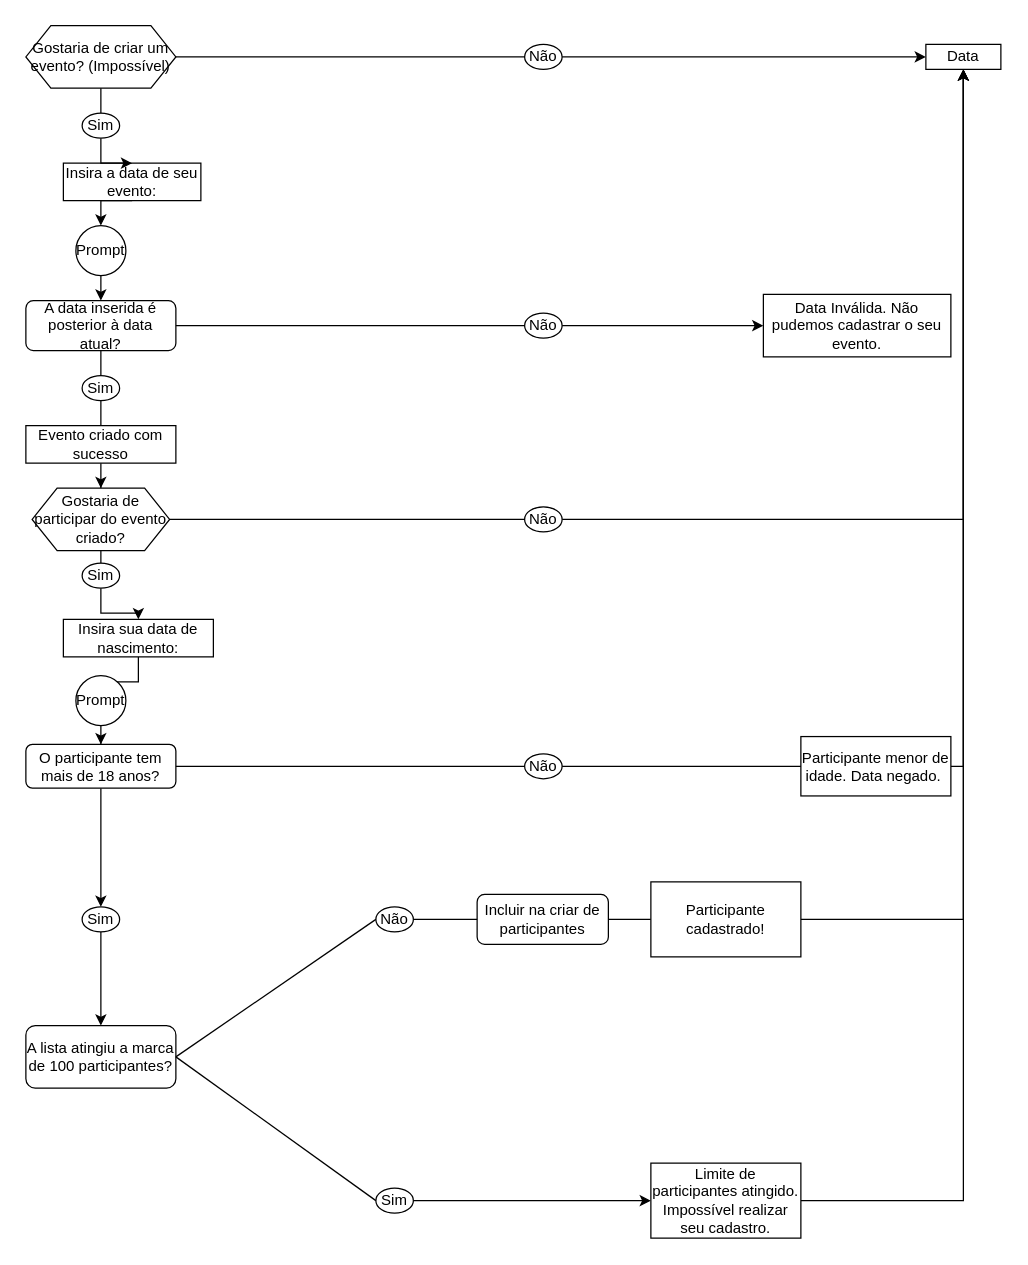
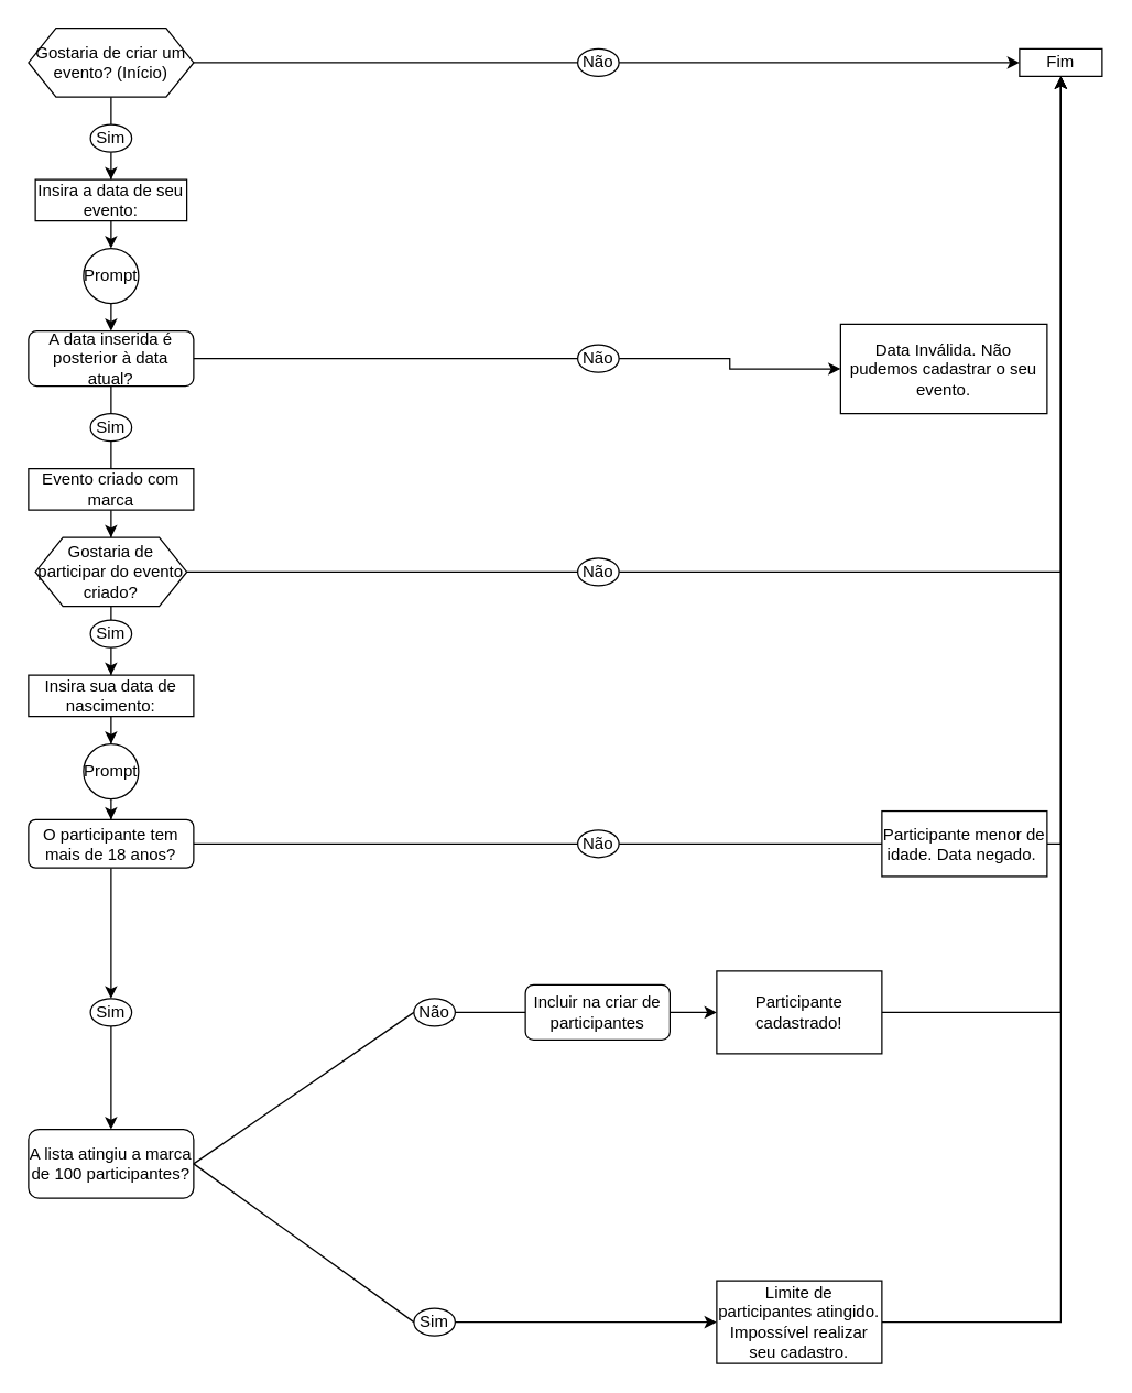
- <mxCell id="2" value="Gostaria de criar um evento? (Impossível)" style="shape=hexagon;perimeter=hexagonPerimeter2;whiteSpace=wrap;html=1;fixedSize=1;" vertex="1" parent="1"><mxGeometry width="120" height="50" as="geometry" x="20" y="20" /></mxCell>
+ <mxCell id="2" value="Gostaria de criar um evento? (Início)" style="shape=hexagon;perimeter=hexagonPerimeter2;whiteSpace=wrap;html=1;fixedSize=1;" vertex="1" parent="1"><mxGeometry width="120" height="50" as="geometry" x="20" y="20" /></mxCell>
- <mxCell id="4" value="Data" style="rounded=0;whiteSpace=wrap;html=1;" vertex="1" parent="1"><mxGeometry x="740" y="35" width="60" height="20" as="geometry" /></mxCell>
+ <mxCell id="4" value="Fim" style="rounded=0;whiteSpace=wrap;html=1;" vertex="1" parent="1"><mxGeometry x="740" y="35" width="60" height="20" as="geometry" /></mxCell>
- <mxCell id="6" value="Insira a data de seu evento:" style="rounded=0;whiteSpace=wrap;html=1;" vertex="1" parent="1"><mxGeometry x="50" y="130" width="110" height="30" as="geometry" /></mxCell>
+ <mxCell id="6" value="Insira a data de seu evento:" style="rounded=0;whiteSpace=wrap;html=1;" vertex="1" parent="1"><mxGeometry x="25" y="130" width="110" height="30" as="geometry" /></mxCell>
- <mxCell id="16" value="Data Inválida. Não pudemos cadastrar o seu evento." style="rounded=0;whiteSpace=wrap;html=1;" vertex="1" parent="1"><mxGeometry x="610" y="235" width="150" height="50" as="geometry" /></mxCell>
+ <mxCell id="16" value="Data Inválida. Não pudemos cadastrar o seu evento." style="rounded=0;whiteSpace=wrap;html=1;" vertex="1" parent="1"><mxGeometry x="610" y="235" width="150" height="65" as="geometry" /></mxCell>
- <mxCell id="38" value="Evento criado com sucesso" style="rounded=0;whiteSpace=wrap;html=1;" vertex="1" parent="1"><mxGeometry y="340" width="120" height="30" as="geometry" x="20" /></mxCell>
+ <mxCell id="38" value="Evento criado com marca" style="rounded=0;whiteSpace=wrap;html=1;" vertex="1" parent="1"><mxGeometry y="340" width="120" height="30" as="geometry" x="20" /></mxCell>
- <mxCell id="28" value="Insira sua data de nascimento:" style="rounded=0;whiteSpace=wrap;html=1;" vertex="1" parent="1"><mxGeometry x="50" y="495" width="120" height="30" as="geometry" /></mxCell>
+ <mxCell id="28" value="Insira sua data de nascimento:" style="rounded=0;whiteSpace=wrap;html=1;" vertex="1" parent="1"><mxGeometry y="490" width="120" height="30" as="geometry" x="20" /></mxCell>
- <mxCell id="42" value="" style="edgeStyle=orthogonalEdgeStyle;rounded=0;orthogonalLoop=1;jettySize=auto;html=1;endArrow=none;" edge="1" parent="1" source="43" target="51"><mxGeometry relative="1" as="geometry" /></mxCell>
+ <mxCell id="42" value="" style="edgeStyle=orthogonalEdgeStyle;rounded=0;orthogonalLoop=1;jettySize=auto;html=1;" edge="1" parent="1" source="43" target="51"><mxGeometry relative="1" as="geometry" /></mxCell>
